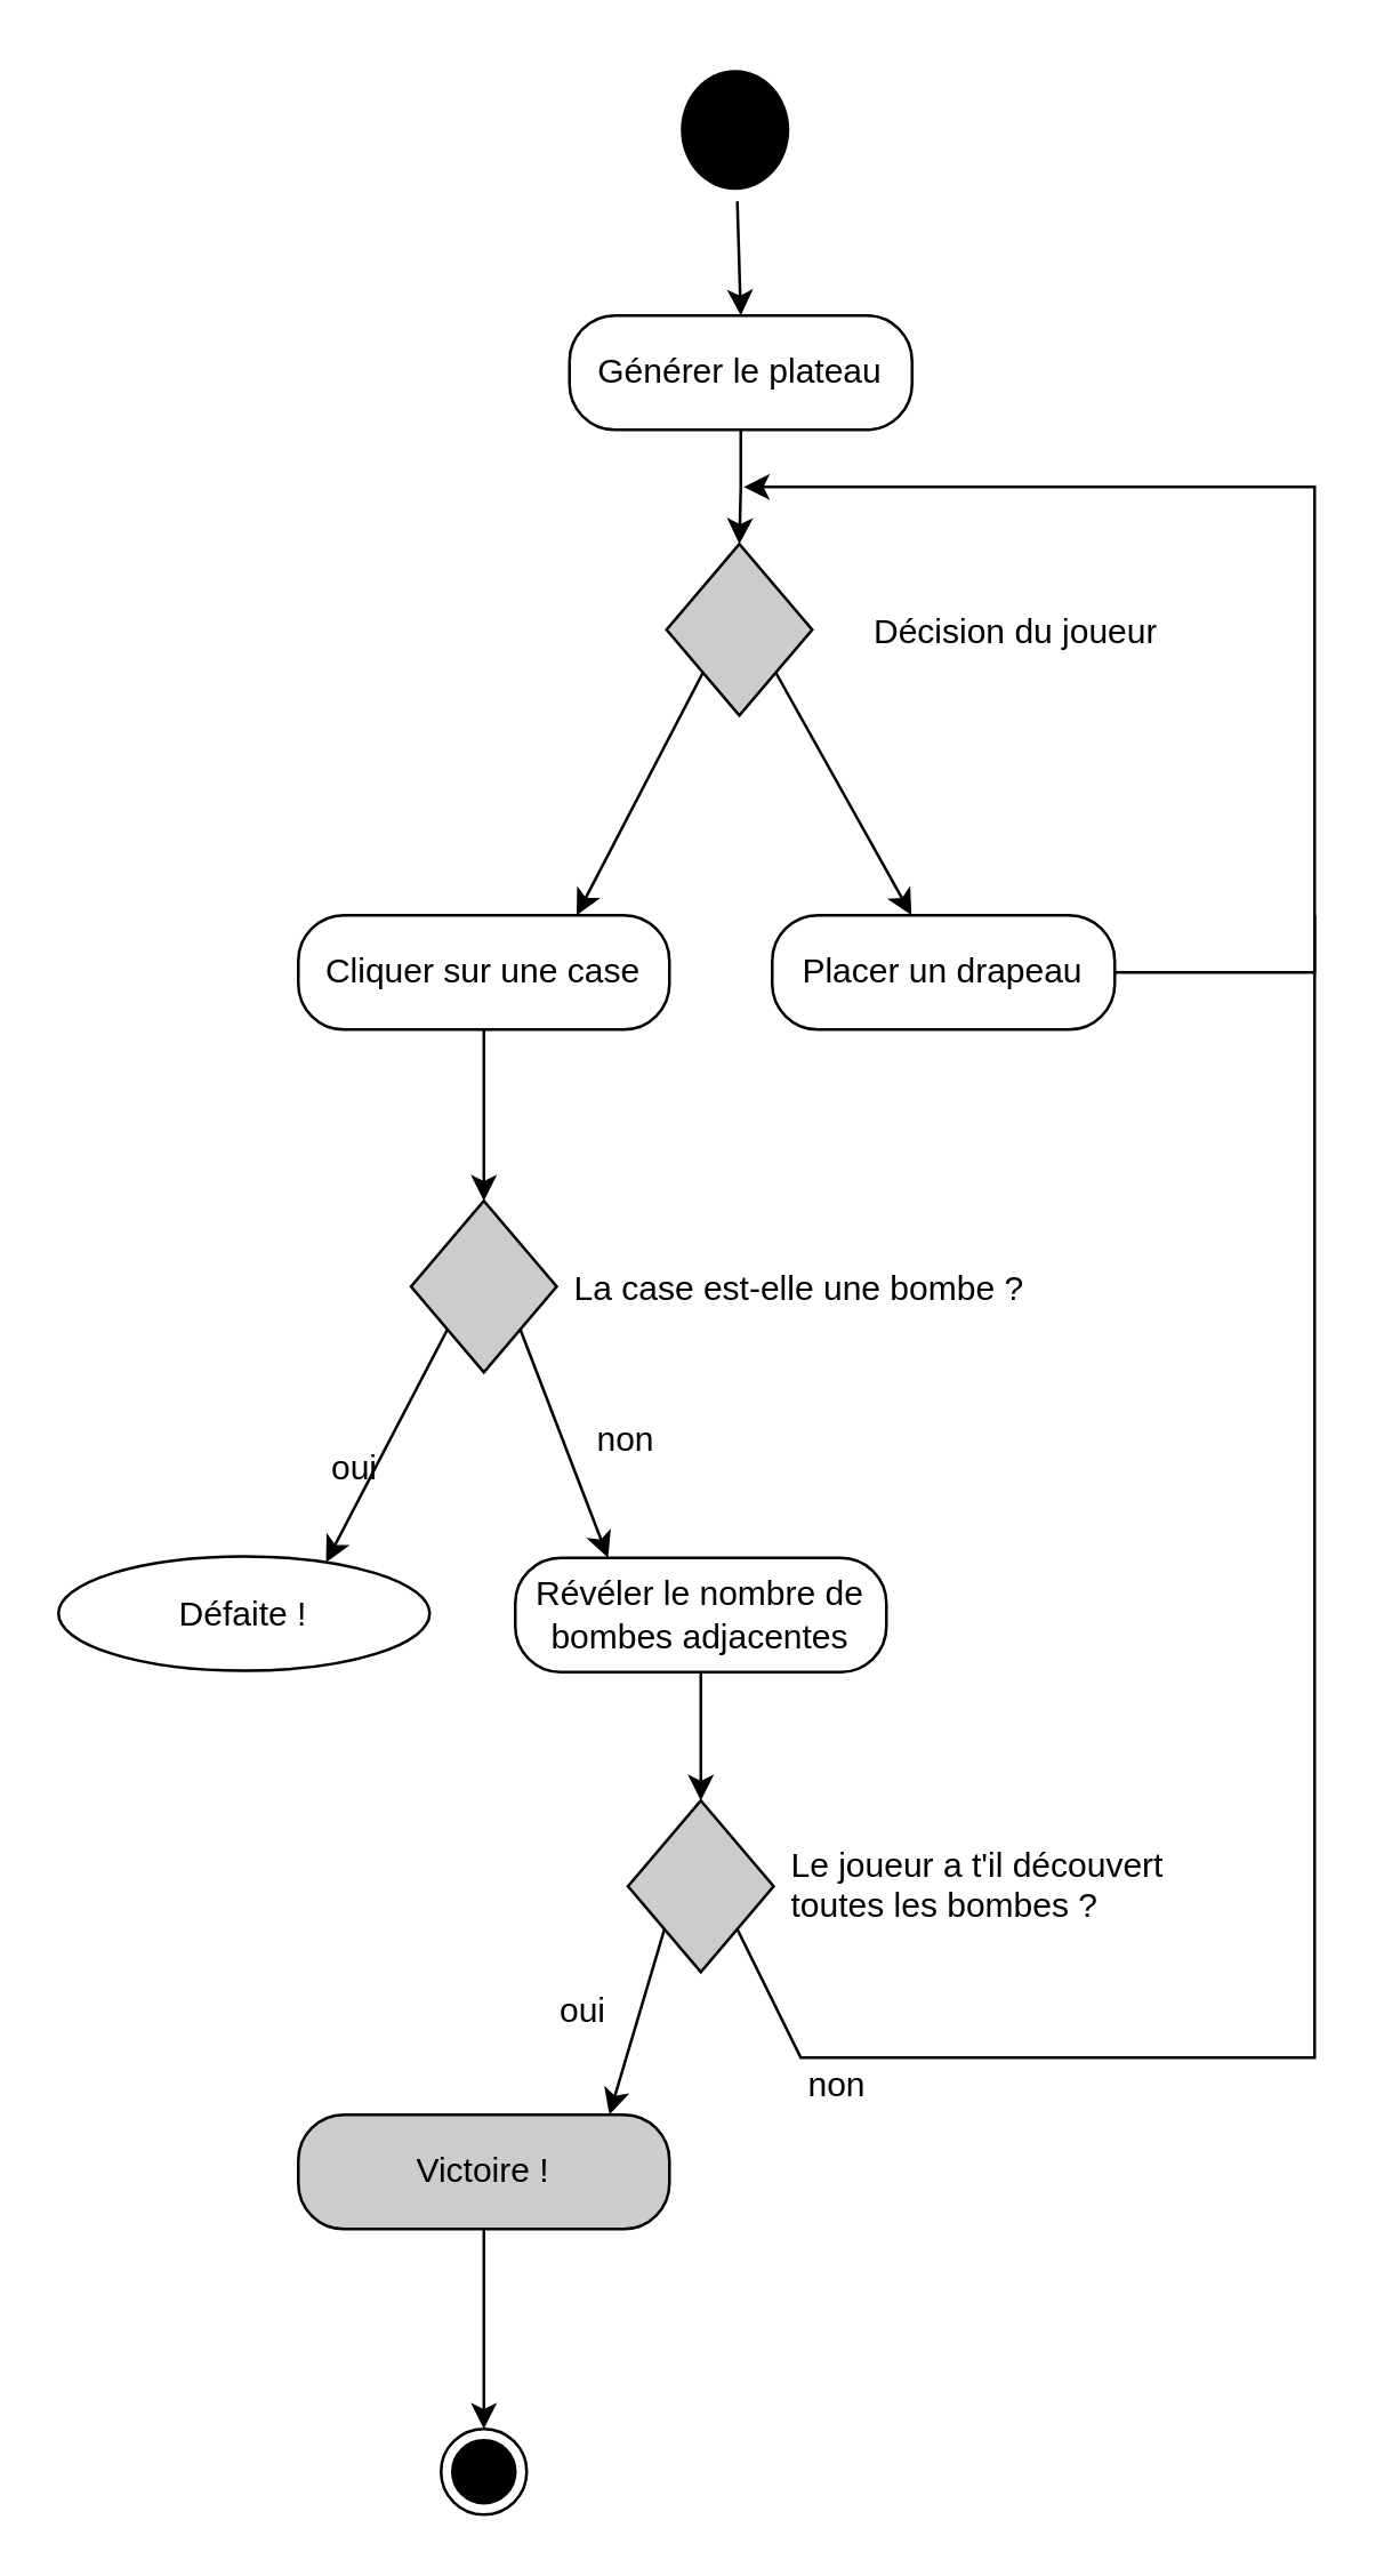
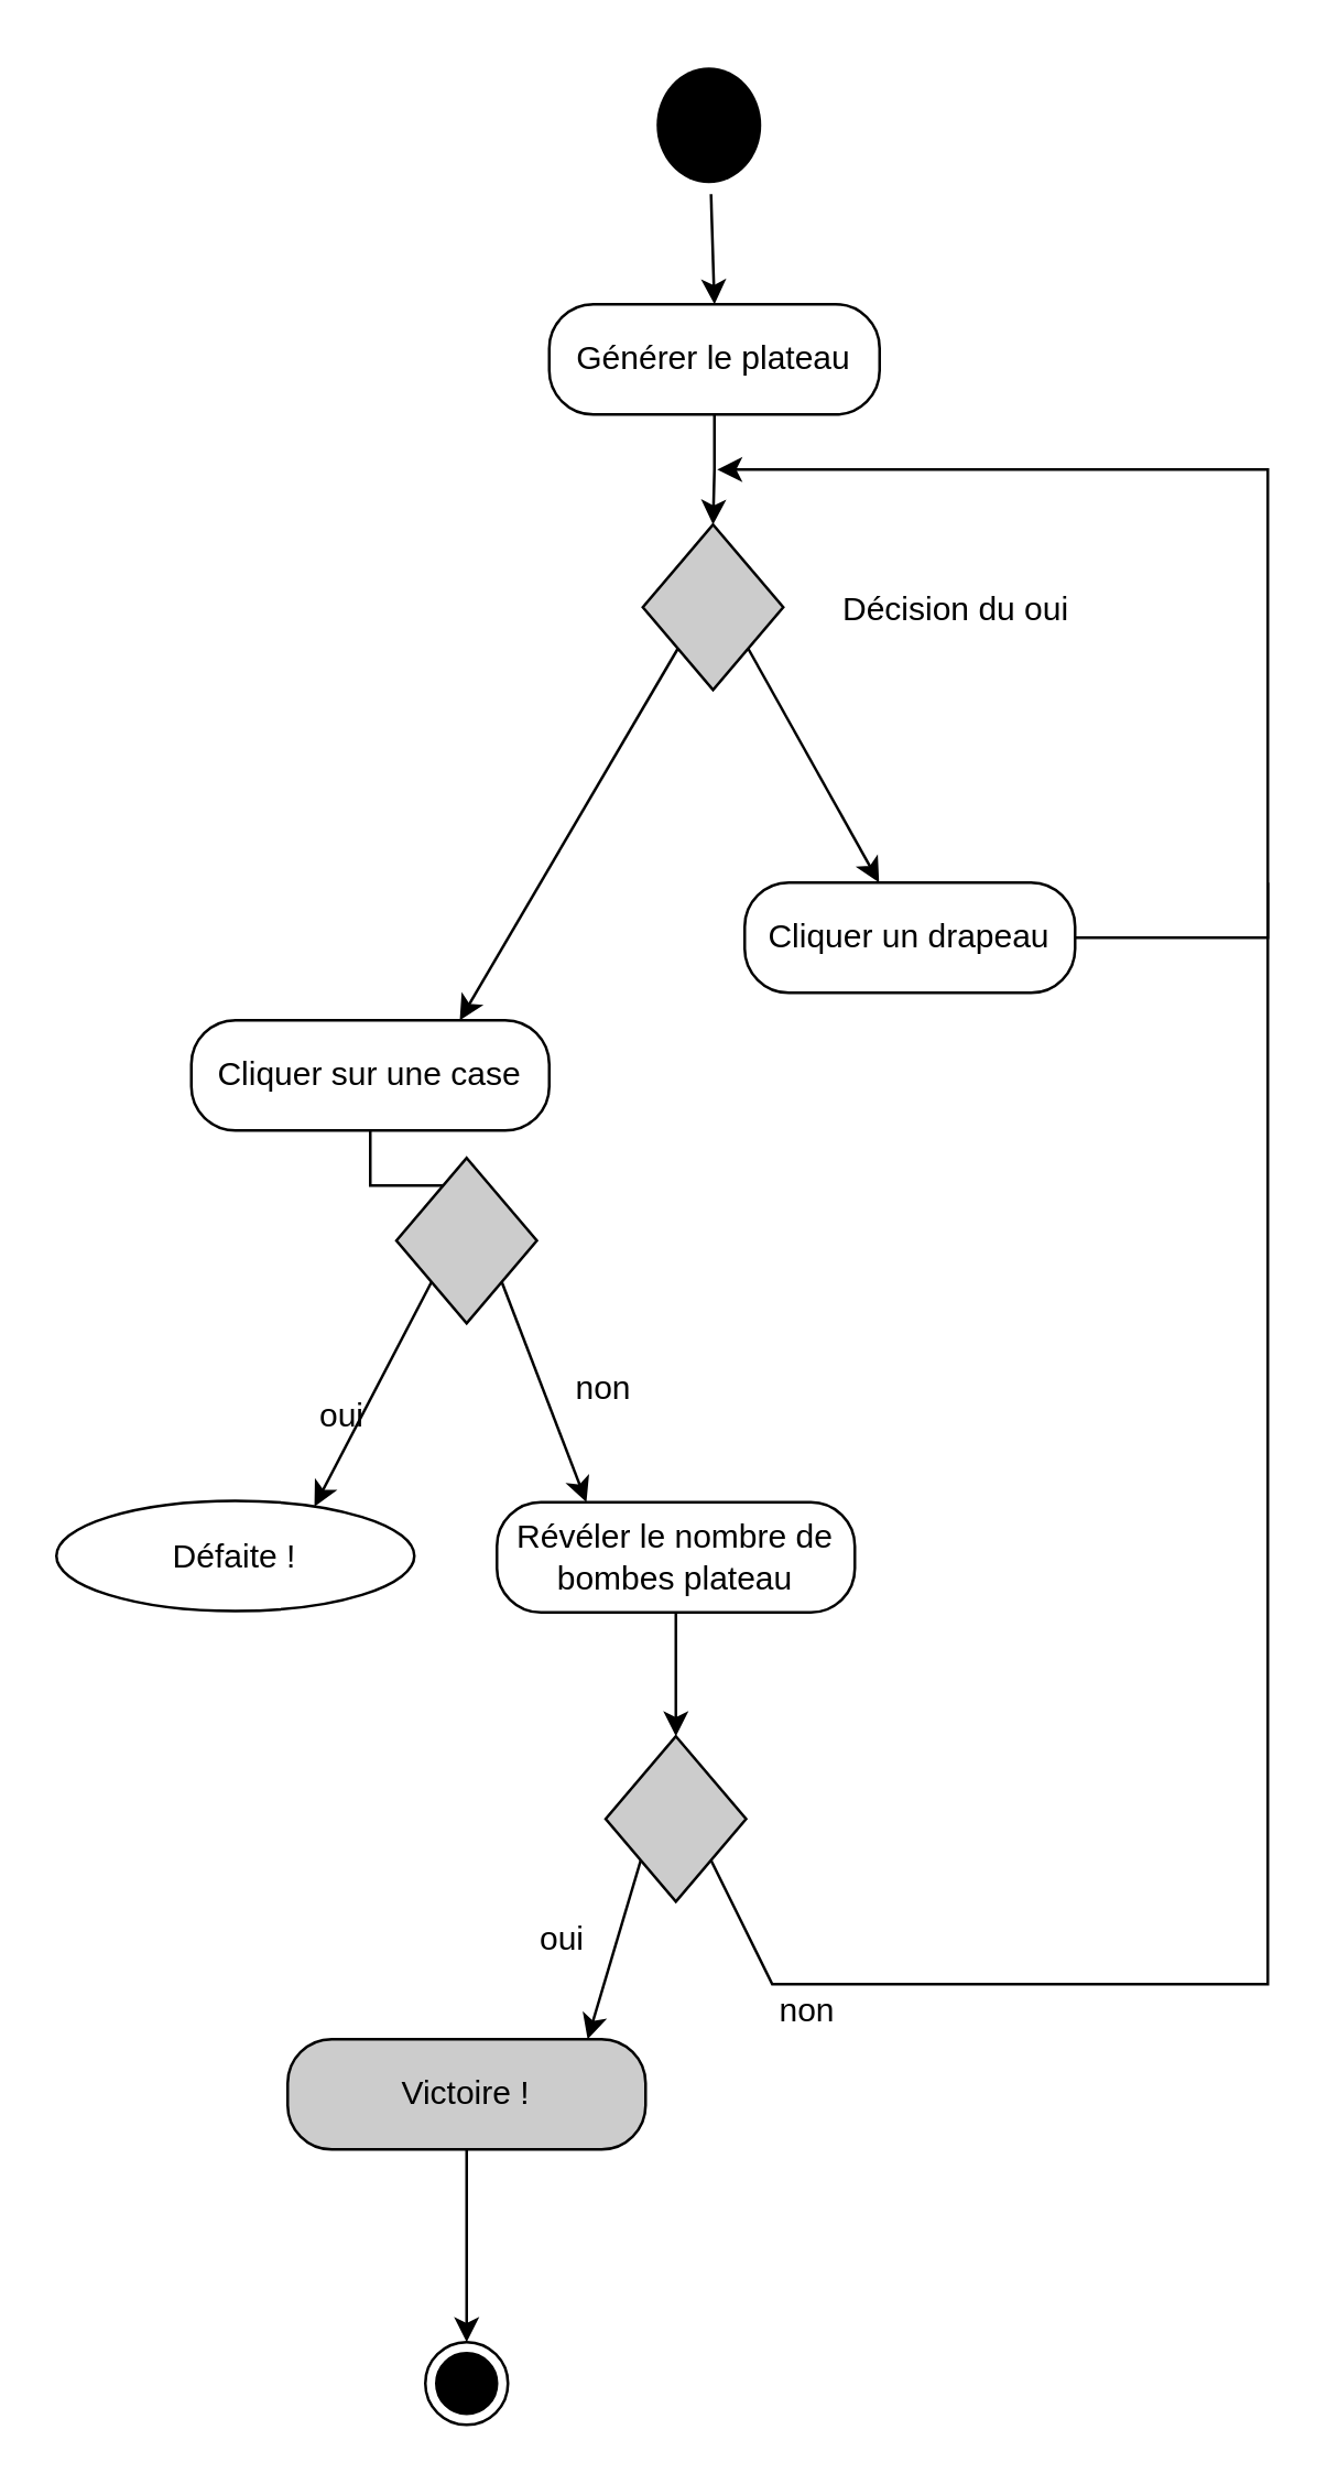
- <mxCell id="8" value="Décision du joueur" style="text;strokeColor=none;fillColor=none;align=left;verticalAlign=top;spacingLeft=4;spacingRight=4;overflow=hidden;rotatable=0;points=[[0,0.5],[1,0.5]];portConstraint=eastwest;whiteSpace=wrap;html=1;" vertex="1" parent="1"><mxGeometry x="300" y="207" width="150" height="26" as="geometry" /></mxCell>
+ <mxCell id="8" value="Décision du oui" style="text;strokeColor=none;fillColor=none;align=left;verticalAlign=top;spacingLeft=4;spacingRight=4;overflow=hidden;rotatable=0;points=[[0,0.5],[1,0.5]];portConstraint=eastwest;whiteSpace=wrap;html=1;" vertex="1" parent="1"><mxGeometry x="300" y="207" width="150" height="26" as="geometry" /></mxCell>
- <mxCell id="10" value="Cliquer sur une case" style="rounded=1;whiteSpace=wrap;html=1;arcSize=40;fontColor=#000000;fillColor=#FFFFFF;strokeColor=#000000;" vertex="1" parent="1"><mxGeometry x="104" y="320" width="130" height="40" as="geometry" /></mxCell>
+ <mxCell id="10" value="Cliquer sur une case" style="rounded=1;whiteSpace=wrap;html=1;arcSize=40;fontColor=#000000;fillColor=#FFFFFF;strokeColor=#000000;" vertex="1" parent="1"><mxGeometry x="69" y="370" width="130" height="40" as="geometry" /></mxCell>
- <mxCell id="11" value="Placer un drapeau" style="rounded=1;whiteSpace=wrap;html=1;arcSize=40;fontColor=#000000;fillColor=#FFFFFF;strokeColor=#000000;" vertex="1" parent="1"><mxGeometry x="270" y="320" width="120" height="40" as="geometry" /></mxCell>
+ <mxCell id="11" value="Cliquer un drapeau" style="rounded=1;whiteSpace=wrap;html=1;arcSize=40;fontColor=#000000;fillColor=#FFFFFF;strokeColor=#000000;" vertex="1" parent="1"><mxGeometry x="270" y="320" width="120" height="40" as="geometry" /></mxCell>
- <mxCell id="17" value="La case est-elle une bombe ?" style="text;strokeColor=none;fillColor=none;align=left;verticalAlign=top;spacingLeft=4;spacingRight=4;overflow=hidden;rotatable=0;points=[[0,0.5],[1,0.5]];portConstraint=eastwest;whiteSpace=wrap;html=1;" vertex="1" parent="1"><mxGeometry x="194.5" y="437" width="190" height="26" as="geometry" /></mxCell>
- <mxCell id="21" value="Révéler le nombre de bombes adjacentes" style="rounded=1;whiteSpace=wrap;html=1;arcSize=40;fontColor=#000000;fillColor=#FFFFFF;strokeColor=#000000;" vertex="1" parent="1"><mxGeometry x="180" y="545" width="130" height="40" as="geometry" /></mxCell>
+ <mxCell id="21" value="Révéler le nombre de bombes plateau" style="rounded=1;whiteSpace=wrap;html=1;arcSize=40;fontColor=#000000;fillColor=#FFFFFF;strokeColor=#000000;" vertex="1" parent="1"><mxGeometry x="180" y="545" width="130" height="40" as="geometry" /></mxCell>
- <mxCell id="24" value="Le joueur a t'il découvert toutes les bombes ?" style="text;strokeColor=none;fillColor=none;align=left;verticalAlign=top;spacingLeft=4;spacingRight=4;overflow=hidden;rotatable=0;points=[[0,0.5],[1,0.5]];portConstraint=eastwest;whiteSpace=wrap;html=1;" vertex="1" parent="1"><mxGeometry x="270.5" y="638.5" width="159.5" height="43" as="geometry" /></mxCell>
